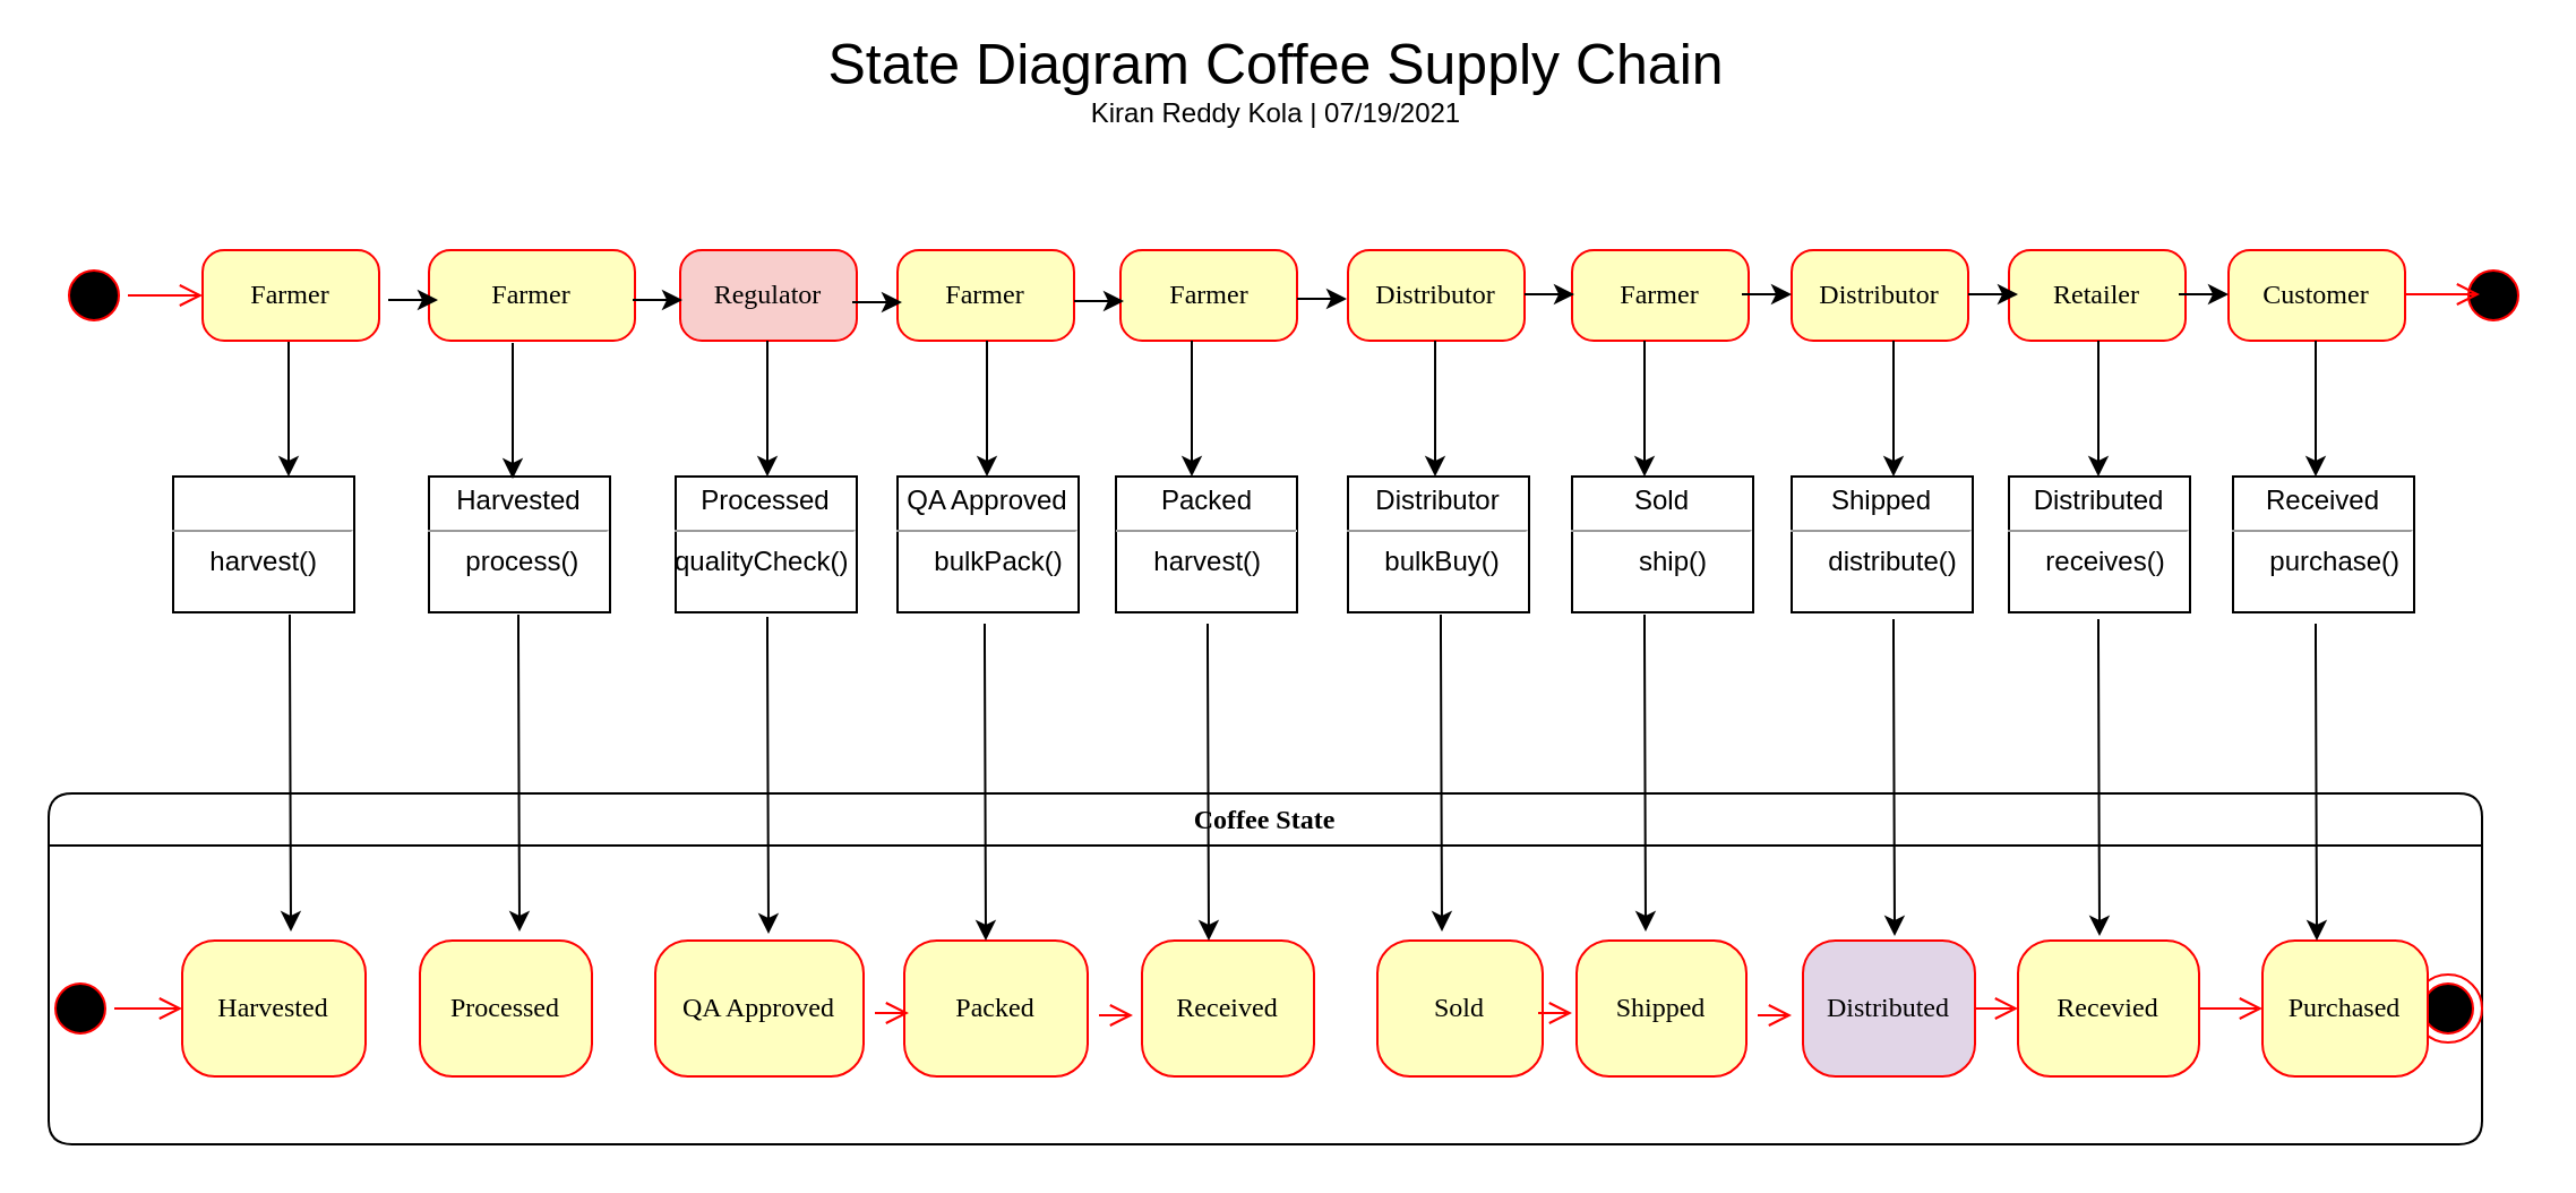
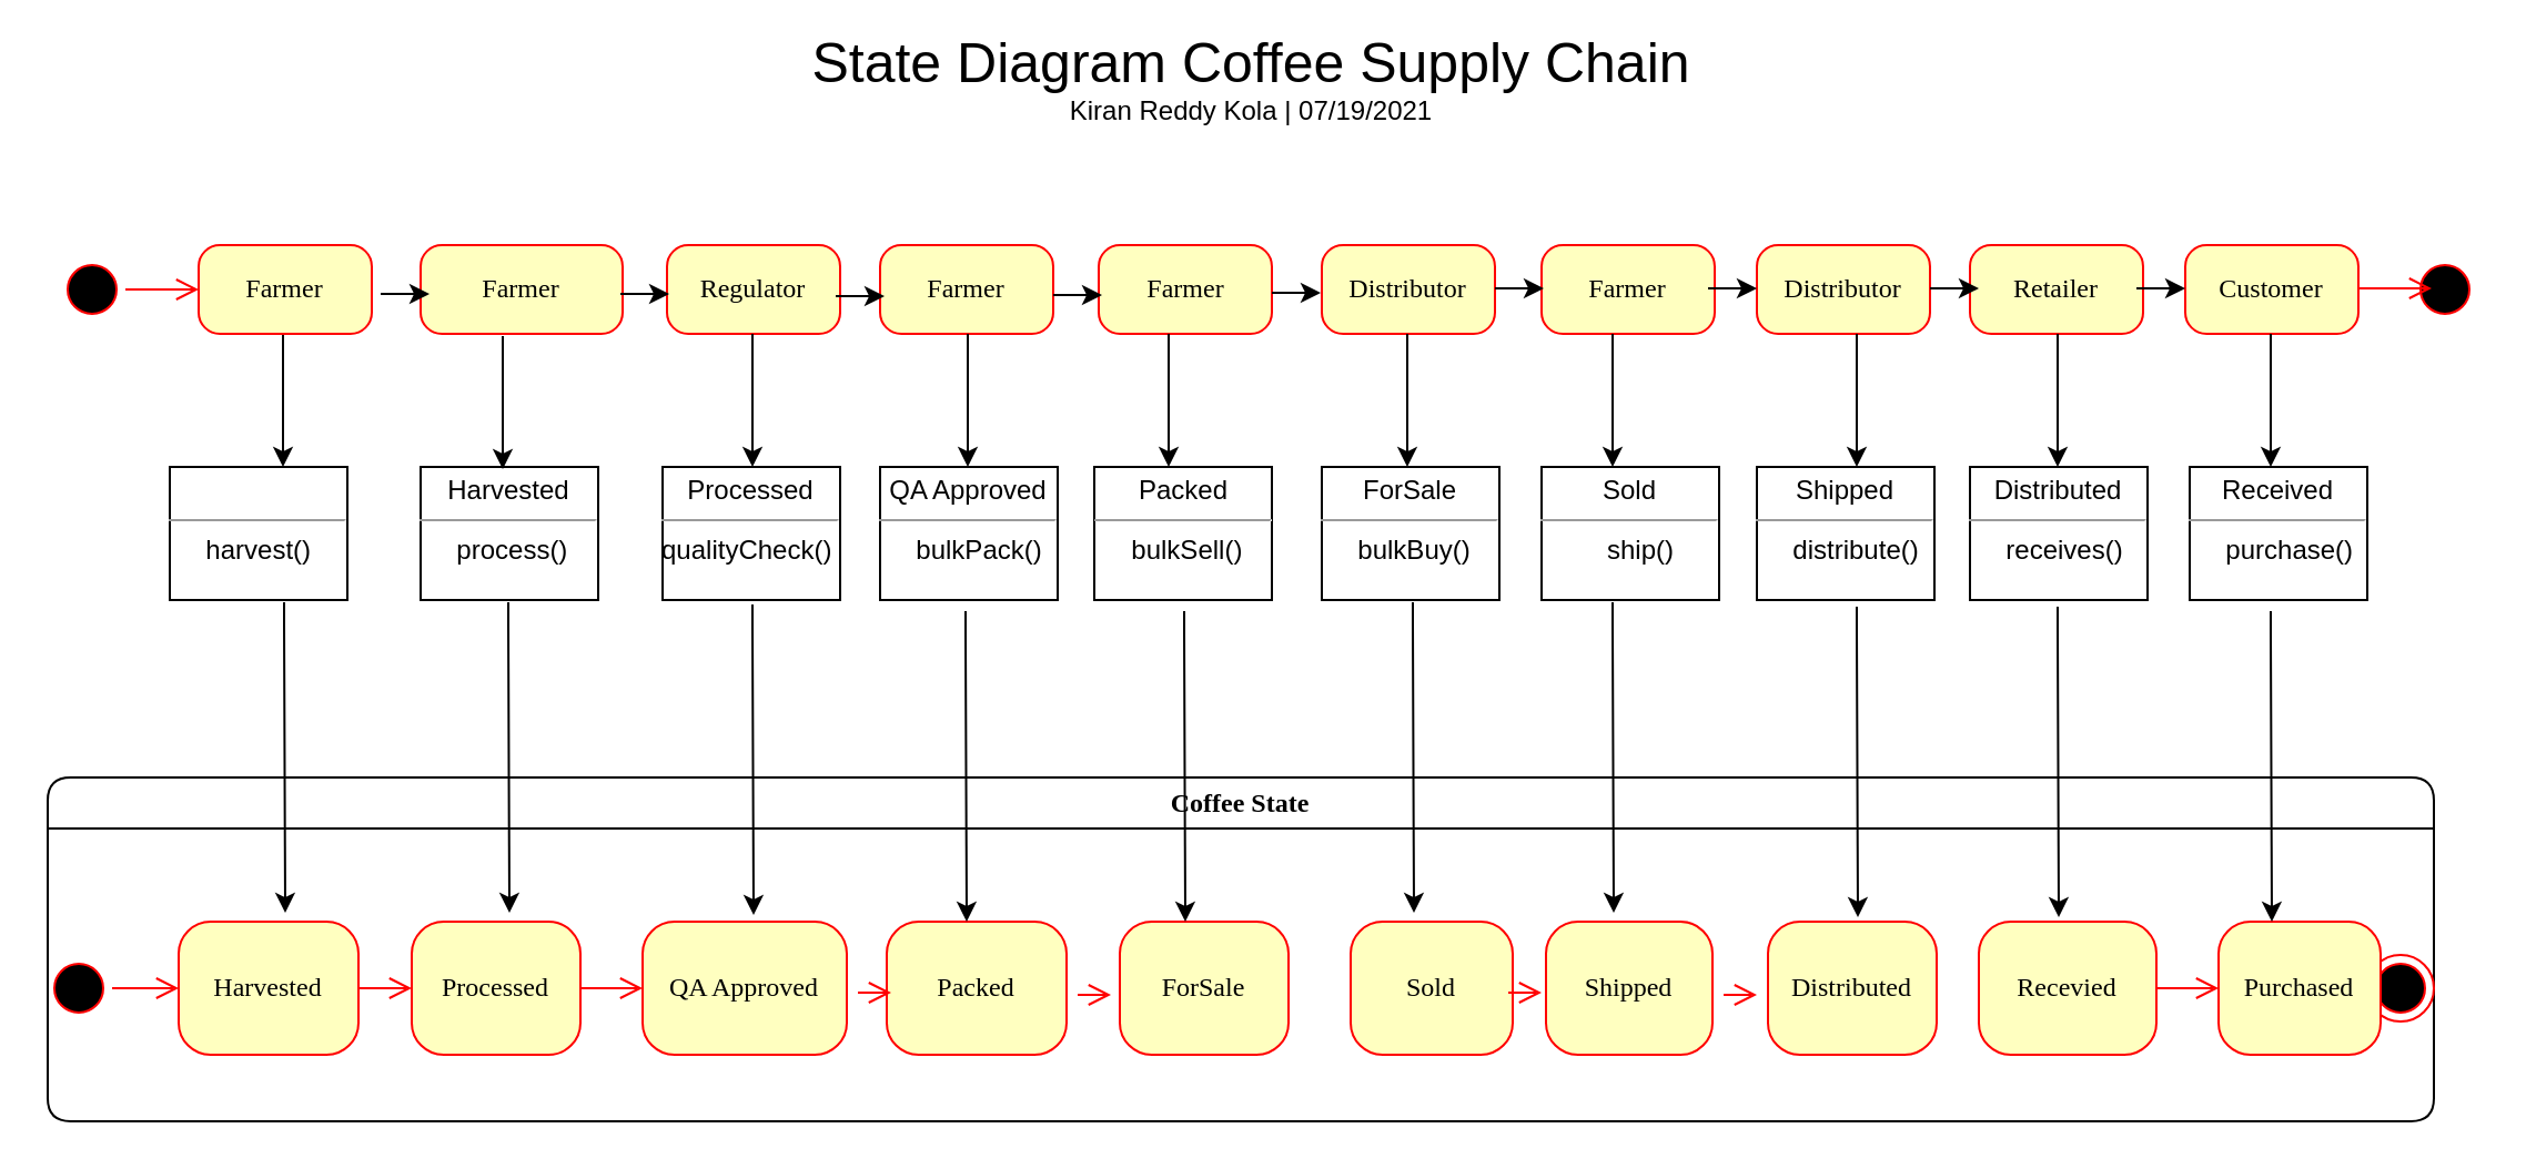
- <mxCell id="31" value="Regulator" style="rounded=1;whiteSpace=wrap;html=1;arcSize=24;fillColor=#f8cecc;strokeColor=#ff0000;shadow=0;comic=0;labelBackgroundColor=none;fontFamily=Verdana;fontSize=12;fontColor=#000000;align=center;" vertex="1" parent="1"><mxGeometry x="300" y="110" width="78" height="40" as="geometry" /></mxCell>
+ <mxCell id="31" value="Regulator" style="rounded=1;whiteSpace=wrap;html=1;arcSize=24;fillColor=#ffffc0;strokeColor=#ff0000;shadow=0;comic=0;labelBackgroundColor=none;fontFamily=Verdana;fontSize=12;fontColor=#000000;align=center;" vertex="1" parent="1"><mxGeometry x="300" y="110" width="78" height="40" as="geometry" /></mxCell>
- <mxCell id="52" value="&lt;p style=&quot;margin: 0px ; margin-top: 4px ; text-align: center&quot;&gt;Packed&lt;/p&gt;&lt;hr size=&quot;1&quot;&gt;&lt;div style=&quot;height: 2px&quot;&gt;&amp;nbsp; &amp;nbsp; &amp;nbsp;harvest()&lt;/div&gt;" style="verticalAlign=top;align=left;overflow=fill;fontSize=12;fontFamily=Helvetica;html=1;" vertex="1" parent="1"><mxGeometry x="492.5" y="210" width="80" height="60" as="geometry" /></mxCell>
+ <mxCell id="52" value="&lt;p style=&quot;margin: 0px ; margin-top: 4px ; text-align: center&quot;&gt;Packed&lt;/p&gt;&lt;hr size=&quot;1&quot;&gt;&lt;div style=&quot;height: 2px&quot;&gt;&amp;nbsp; &amp;nbsp; &amp;nbsp;bulkSell()&lt;/div&gt;" style="verticalAlign=top;align=left;overflow=fill;fontSize=12;fontFamily=Helvetica;html=1;" vertex="1" parent="1"><mxGeometry x="492.5" y="210" width="80" height="60" as="geometry" /></mxCell>
- <mxCell id="53" value="&lt;p style=&quot;margin: 0px ; margin-top: 4px ; text-align: center&quot;&gt;Distributor&lt;/p&gt;&lt;hr size=&quot;1&quot;&gt;&lt;div style=&quot;height: 2px&quot;&gt;&amp;nbsp; &amp;nbsp; &amp;nbsp;bulkBuy()&lt;/div&gt;" style="verticalAlign=top;align=left;overflow=fill;fontSize=12;fontFamily=Helvetica;html=1;" vertex="1" parent="1"><mxGeometry x="595" y="210" width="80" height="60" as="geometry" /></mxCell>
+ <mxCell id="53" value="&lt;p style=&quot;margin: 0px ; margin-top: 4px ; text-align: center&quot;&gt;ForSale&lt;/p&gt;&lt;hr size=&quot;1&quot;&gt;&lt;div style=&quot;height: 2px&quot;&gt;&amp;nbsp; &amp;nbsp; &amp;nbsp;bulkBuy()&lt;/div&gt;" style="verticalAlign=top;align=left;overflow=fill;fontSize=12;fontFamily=Helvetica;html=1;" vertex="1" parent="1"><mxGeometry x="595" y="210" width="80" height="60" as="geometry" /></mxCell>
+ <mxCell id="8" style="edgeStyle=elbowEdgeStyle;html=1;labelBackgroundColor=none;endArrow=open;endSize=8;strokeColor=#ff0000;fontFamily=Verdana;fontSize=12;align=left;" parent="7" source="9" target="14" edge="1"><mxGeometry relative="1" as="geometry" /></mxCell>
+ <mxCell id="13" style="edgeStyle=elbowEdgeStyle;html=1;labelBackgroundColor=none;endArrow=open;endSize=8;strokeColor=#ff0000;fontFamily=Verdana;fontSize=12;align=left;" parent="7" source="14" target="15" edge="1"><mxGeometry relative="1" as="geometry" /></mxCell>
- <mxCell id="17" value="Received" style="rounded=1;whiteSpace=wrap;html=1;arcSize=24;fillColor=#ffffc0;strokeColor=#ff0000;shadow=0;comic=0;labelBackgroundColor=none;fontFamily=Verdana;fontSize=12;fontColor=#000000;align=center;" vertex="1" parent="7"><mxGeometry x="483" y="65" width="76" height="60" as="geometry" /></mxCell>
+ <mxCell id="17" value="ForSale" style="rounded=1;whiteSpace=wrap;html=1;arcSize=24;fillColor=#ffffc0;strokeColor=#ff0000;shadow=0;comic=0;labelBackgroundColor=none;fontFamily=Verdana;fontSize=12;fontColor=#000000;align=center;" vertex="1" parent="7"><mxGeometry x="483" y="65" width="76" height="60" as="geometry" /></mxCell>
- <mxCell id="20" value="Distributed" style="rounded=1;whiteSpace=wrap;html=1;arcSize=24;fillColor=#e1d5e7;strokeColor=#ff0000;shadow=0;comic=0;labelBackgroundColor=none;fontFamily=Verdana;fontSize=12;fontColor=#000000;align=center;" vertex="1" parent="7"><mxGeometry x="775" y="65" width="76" height="60" as="geometry" /></mxCell>
+ <mxCell id="20" value="Distributed" style="rounded=1;whiteSpace=wrap;html=1;arcSize=24;fillColor=#ffffc0;strokeColor=#ff0000;shadow=0;comic=0;labelBackgroundColor=none;fontFamily=Verdana;fontSize=12;fontColor=#000000;align=center;" vertex="1" parent="7"><mxGeometry x="775" y="65" width="76" height="60" as="geometry" /></mxCell>
- <mxCell id="22" style="edgeStyle=elbowEdgeStyle;html=1;labelBackgroundColor=none;endArrow=open;endSize=8;strokeColor=#ff0000;fontFamily=Verdana;fontSize=12;align=left;" edge="1" parent="7" source="20" target="21"><mxGeometry relative="1" as="geometry" /></mxCell>
